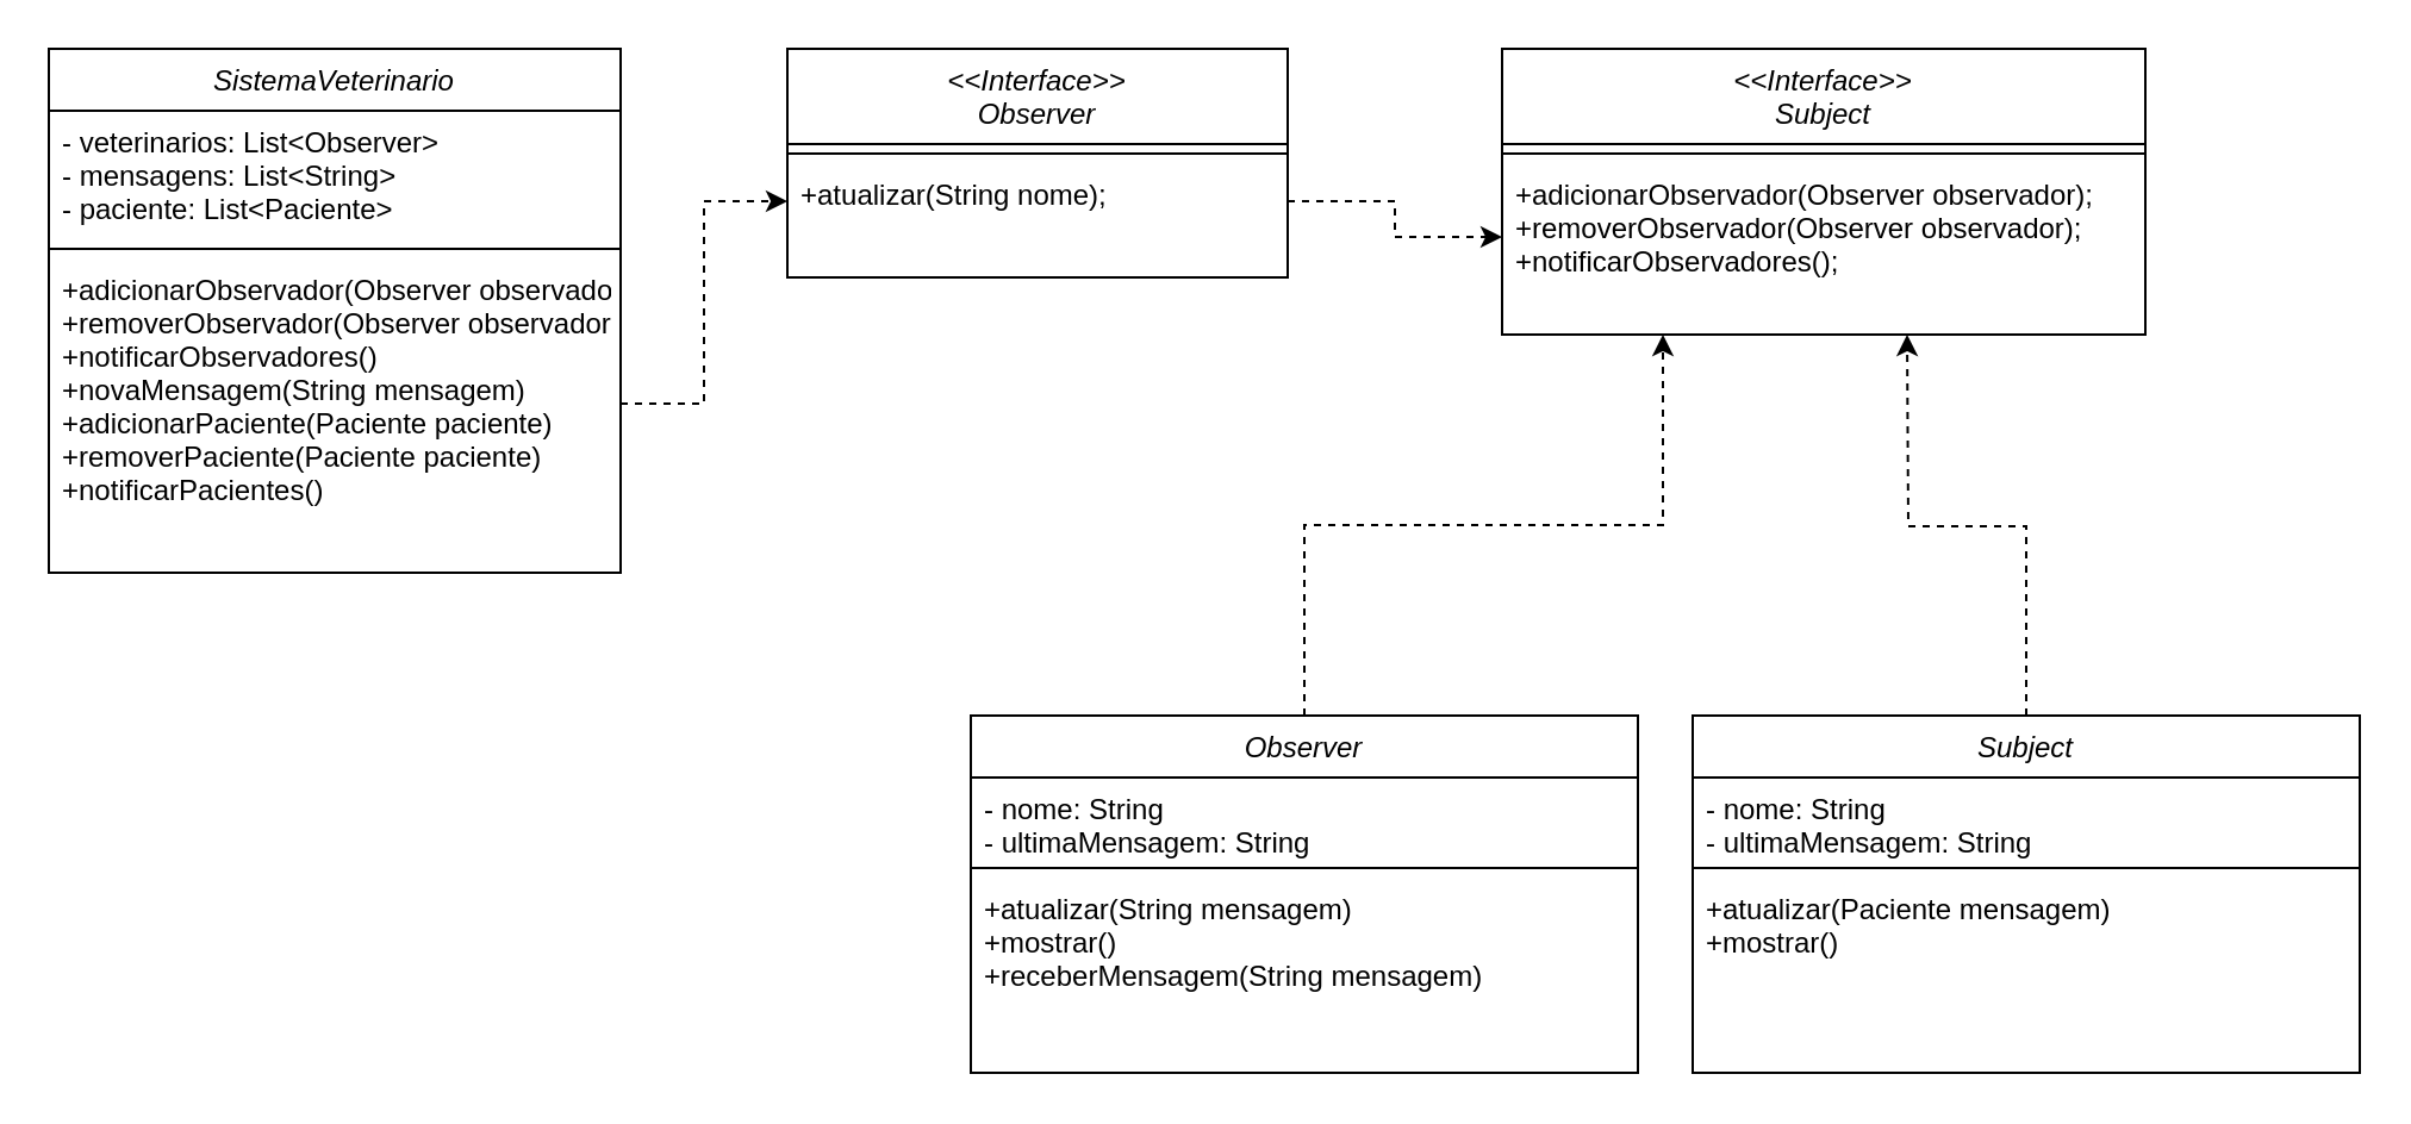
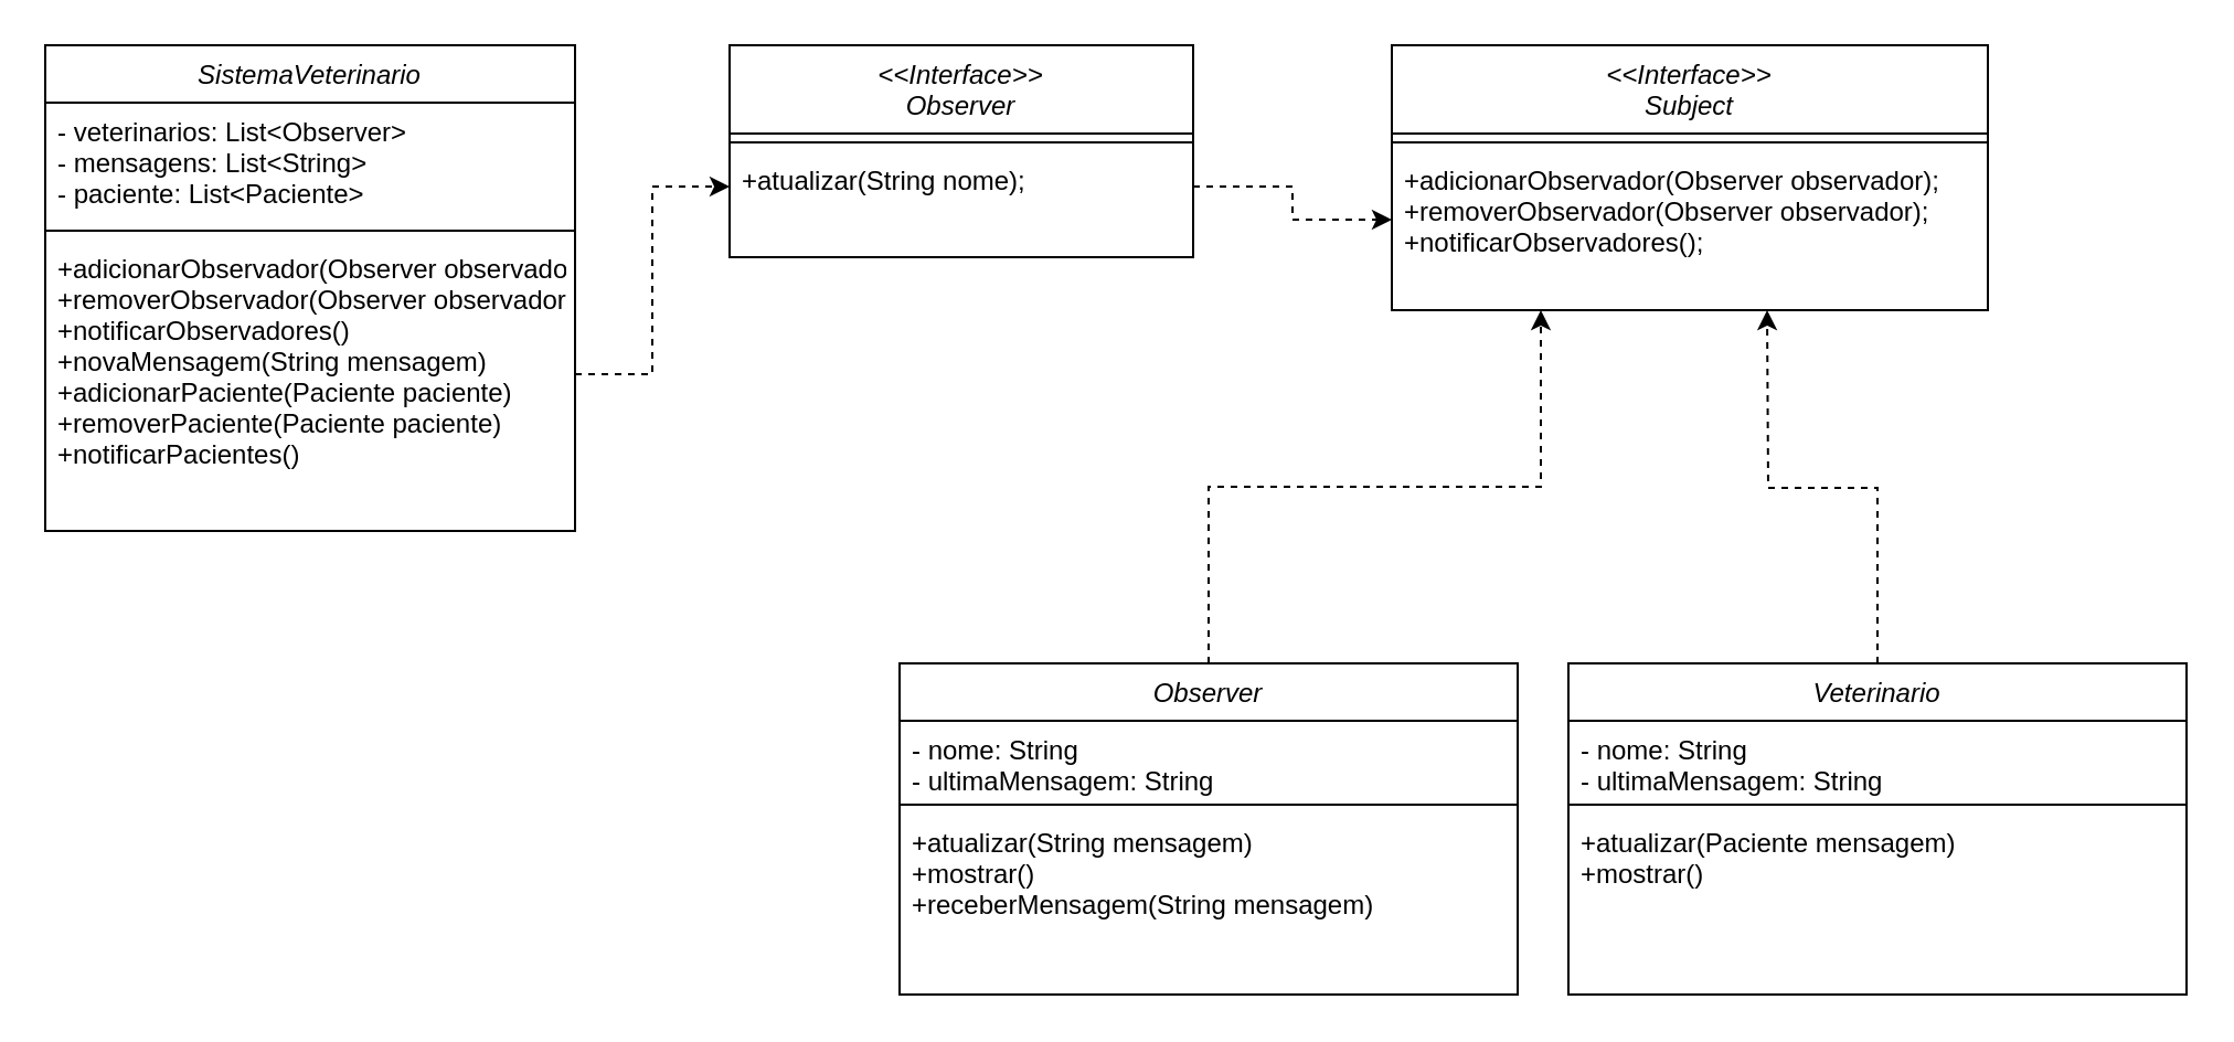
- <mxCell id="15" value="Subject&#10;" style="swimlane;fontStyle=2;align=center;verticalAlign=top;childLayout=stackLayout;horizontal=1;startSize=26;horizontalStack=0;resizeParent=1;resizeLast=0;collapsible=1;marginBottom=0;rounded=0;shadow=0;strokeWidth=1;" parent="1" vertex="1"><mxGeometry x="710" y="300" width="280" height="150" as="geometry"><mxRectangle x="230" y="140" width="160" height="26" as="alternateBounds" /></mxGeometry></mxCell>
+ <mxCell id="15" value="Veterinario&#10;" style="swimlane;fontStyle=2;align=center;verticalAlign=top;childLayout=stackLayout;horizontal=1;startSize=26;horizontalStack=0;resizeParent=1;resizeLast=0;collapsible=1;marginBottom=0;rounded=0;shadow=0;strokeWidth=1;" parent="1" vertex="1"><mxGeometry x="710" y="300" width="280" height="150" as="geometry"><mxRectangle x="230" y="140" width="160" height="26" as="alternateBounds" /></mxGeometry></mxCell>
